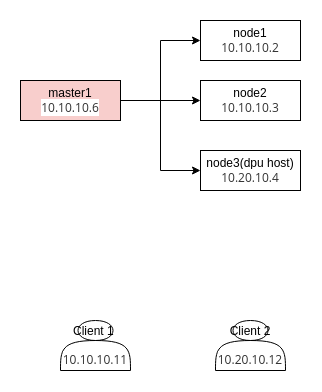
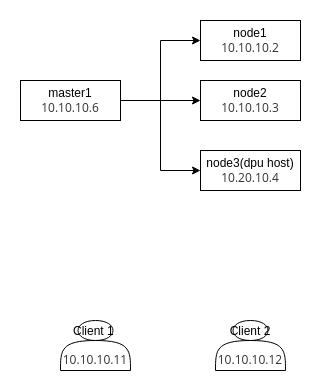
- <mxCell id="5" value="master1&lt;br&gt;&lt;span style=&quot;caret-color: rgb(0, 122, 255); color: rgb(51, 51, 51); font-family: &amp;quot;Open Sans&amp;quot;, &amp;quot;Clear Sans&amp;quot;, &amp;quot;Helvetica Neue&amp;quot;, Helvetica, Arial, &amp;quot;Segoe UI Emoji&amp;quot;, &amp;quot;SF Pro&amp;quot;, sans-serif; orphans: 4; text-align: start; white-space-collapse: preserve; background-color: rgb(255, 255, 255);&quot;&gt;&lt;font style=&quot;font-size: 12px;&quot;&gt;10.10.10.6&lt;/font&gt;&lt;/span&gt;" style="rounded=0;whiteSpace=wrap;html=1;fillColor=#f8cecc;" parent="1" vertex="1"><mxGeometry x="20" y="80" width="100" height="40" as="geometry" /></mxCell>
+ <mxCell id="5" value="master1&lt;br&gt;&lt;span style=&quot;caret-color: rgb(0, 122, 255); color: rgb(51, 51, 51); font-family: &amp;quot;Open Sans&amp;quot;, &amp;quot;Clear Sans&amp;quot;, &amp;quot;Helvetica Neue&amp;quot;, Helvetica, Arial, &amp;quot;Segoe UI Emoji&amp;quot;, &amp;quot;SF Pro&amp;quot;, sans-serif; orphans: 4; text-align: start; white-space-collapse: preserve; background-color: rgb(255, 255, 255);&quot;&gt;&lt;font style=&quot;font-size: 12px;&quot;&gt;10.10.10.6&lt;/font&gt;&lt;/span&gt;" style="rounded=0;whiteSpace=wrap;html=1;" parent="1" vertex="1"><mxGeometry x="20" y="80" width="100" height="40" as="geometry" /></mxCell>
- <mxCell id="10" value="Client 2&lt;br&gt;&lt;span style=&quot;color: rgb(51, 51, 51); font-family: &amp;quot;Open Sans&amp;quot;, &amp;quot;Clear Sans&amp;quot;, &amp;quot;Helvetica Neue&amp;quot;, Helvetica, Arial, &amp;quot;Segoe UI Emoji&amp;quot;, &amp;quot;SF Pro&amp;quot;, sans-serif; orphans: 4; text-align: start; caret-color: rgb(0, 122, 255); white-space-collapse: preserve; background-color: rgb(255, 255, 255);&quot;&gt;&lt;br/&gt;10.20.10.12&lt;/span&gt;" style="shape=actor;whiteSpace=wrap;html=1;" vertex="1" parent="1"><mxGeometry x="215" y="320" width="70" height="50" as="geometry" /></mxCell>
+ <mxCell id="10" value="Client 2&lt;br&gt;&lt;span style=&quot;color: rgb(51, 51, 51); font-family: &amp;quot;Open Sans&amp;quot;, &amp;quot;Clear Sans&amp;quot;, &amp;quot;Helvetica Neue&amp;quot;, Helvetica, Arial, &amp;quot;Segoe UI Emoji&amp;quot;, &amp;quot;SF Pro&amp;quot;, sans-serif; orphans: 4; text-align: start; caret-color: rgb(0, 122, 255); white-space-collapse: preserve; background-color: rgb(255, 255, 255);&quot;&gt;&lt;br/&gt;10.10.10.12&lt;/span&gt;" style="shape=actor;whiteSpace=wrap;html=1;" vertex="1" parent="1"><mxGeometry x="215" y="320" width="70" height="50" as="geometry" /></mxCell>
